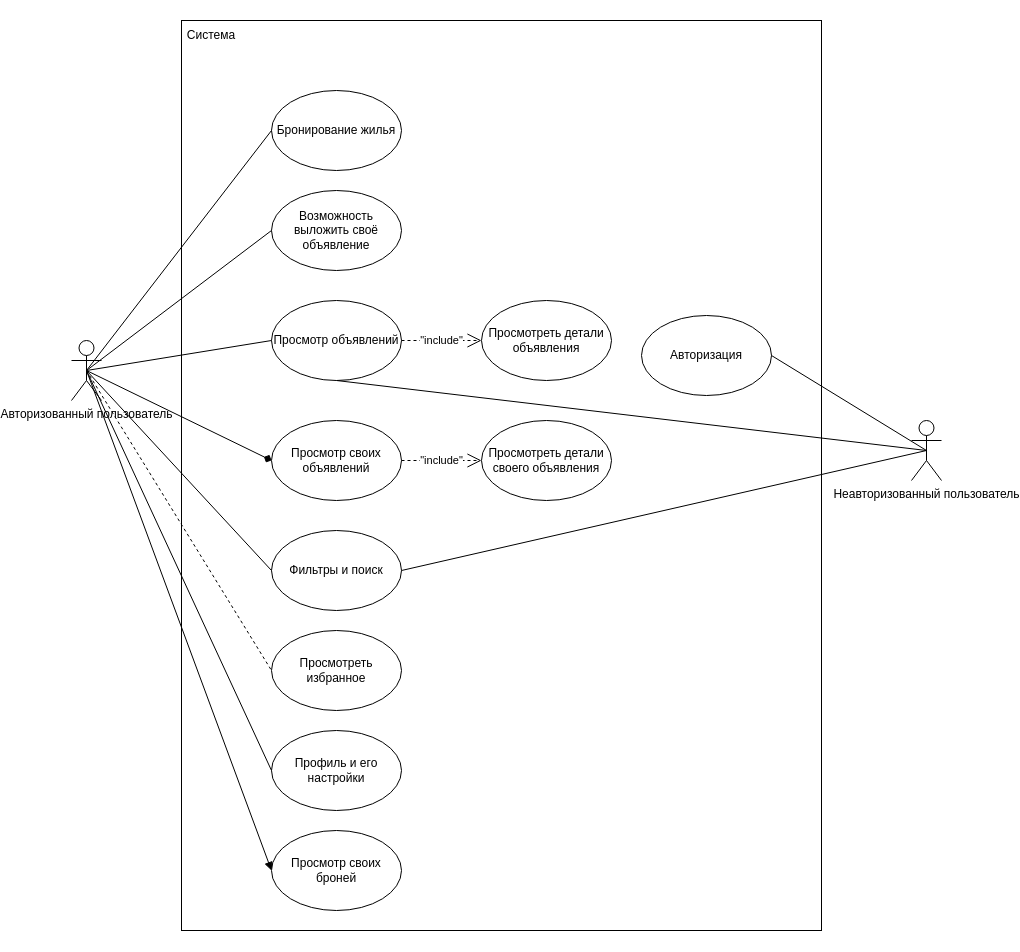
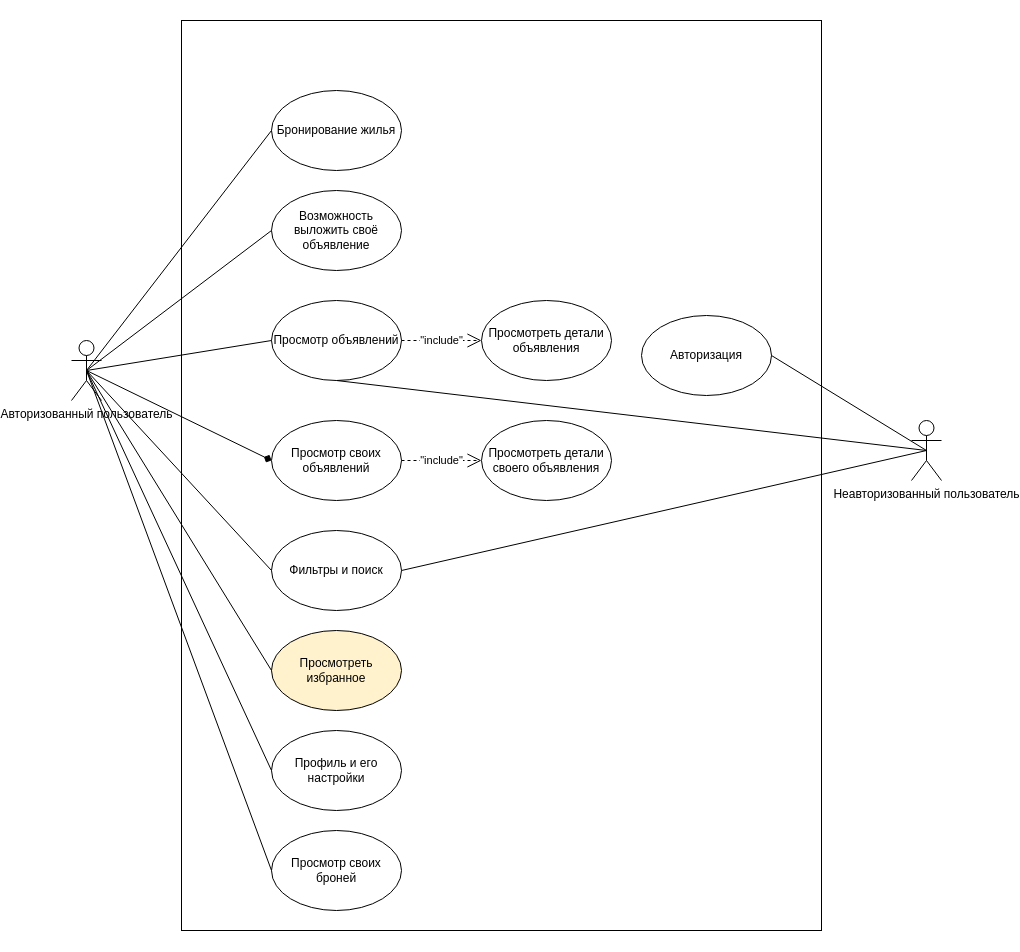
- <mxCell id="29" value="Система" style="text;html=1;align=center;verticalAlign=middle;whiteSpace=wrap;rounded=0;" parent="1" vertex="1"><mxGeometry x="130" y="20" width="60" height="30" as="geometry" /></mxCell>
- <mxCell id="25" value="" style="endArrow=none;html=1;rounded=0;entryX=0;entryY=0.5;entryDx=0;entryDy=0;exitX=0.5;exitY=0.5;exitDx=0;exitDy=0;exitPerimeter=0;dashed=1;" parent="1" source="5" target="19" edge="1"><mxGeometry width="50" height="50" relative="1" as="geometry"><mxPoint x="50" y="450" as="sourcePoint" /><mxPoint x="235" y="660" as="targetPoint" /></mxGeometry></mxCell>
+ <mxCell id="25" value="" style="endArrow=none;html=1;rounded=0;entryX=0;entryY=0.5;entryDx=0;entryDy=0;exitX=0.5;exitY=0.5;exitDx=0;exitDy=0;exitPerimeter=0;" parent="1" source="5" target="19" edge="1"><mxGeometry width="50" height="50" relative="1" as="geometry"><mxPoint x="50" y="450" as="sourcePoint" /><mxPoint x="235" y="660" as="targetPoint" /></mxGeometry></mxCell>
- <mxCell id="19" value="Просмотреть избранное" style="ellipse;whiteSpace=wrap;html=1;" parent="1" vertex="1"><mxGeometry x="220" y="630" width="130" height="80" as="geometry" /></mxCell>
+ <mxCell id="19" value="Просмотреть избранное" style="ellipse;whiteSpace=wrap;html=1;fillColor=#fff2cc;" parent="1" vertex="1"><mxGeometry x="220" y="630" width="130" height="80" as="geometry" /></mxCell>
- <mxCell id="24" value="" style="endArrow=block;html=1;rounded=0;entryX=0;entryY=0.5;entryDx=0;entryDy=0;exitX=0.5;exitY=0.5;exitDx=0;exitDy=0;exitPerimeter=0;" parent="1" source="5" target="23" edge="1"><mxGeometry width="50" height="50" relative="1" as="geometry"><mxPoint x="35" y="425" as="sourcePoint" /><mxPoint x="215" y="735" as="targetPoint" /></mxGeometry></mxCell>
+ <mxCell id="24" value="" style="endArrow=none;html=1;rounded=0;entryX=0;entryY=0.5;entryDx=0;entryDy=0;exitX=0.5;exitY=0.5;exitDx=0;exitDy=0;exitPerimeter=0;" parent="1" source="5" target="23" edge="1"><mxGeometry width="50" height="50" relative="1" as="geometry"><mxPoint x="35" y="425" as="sourcePoint" /><mxPoint x="215" y="735" as="targetPoint" /></mxGeometry></mxCell>
